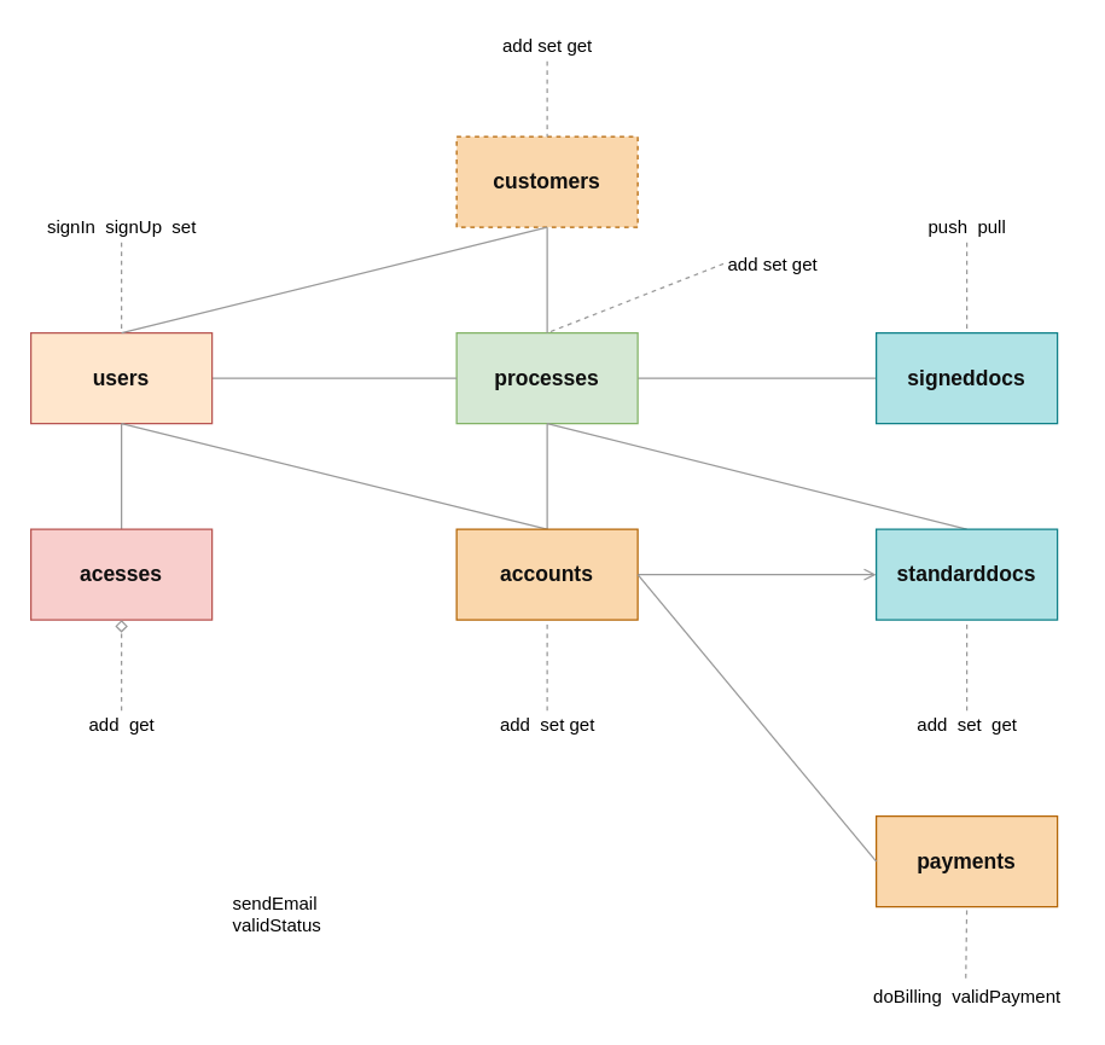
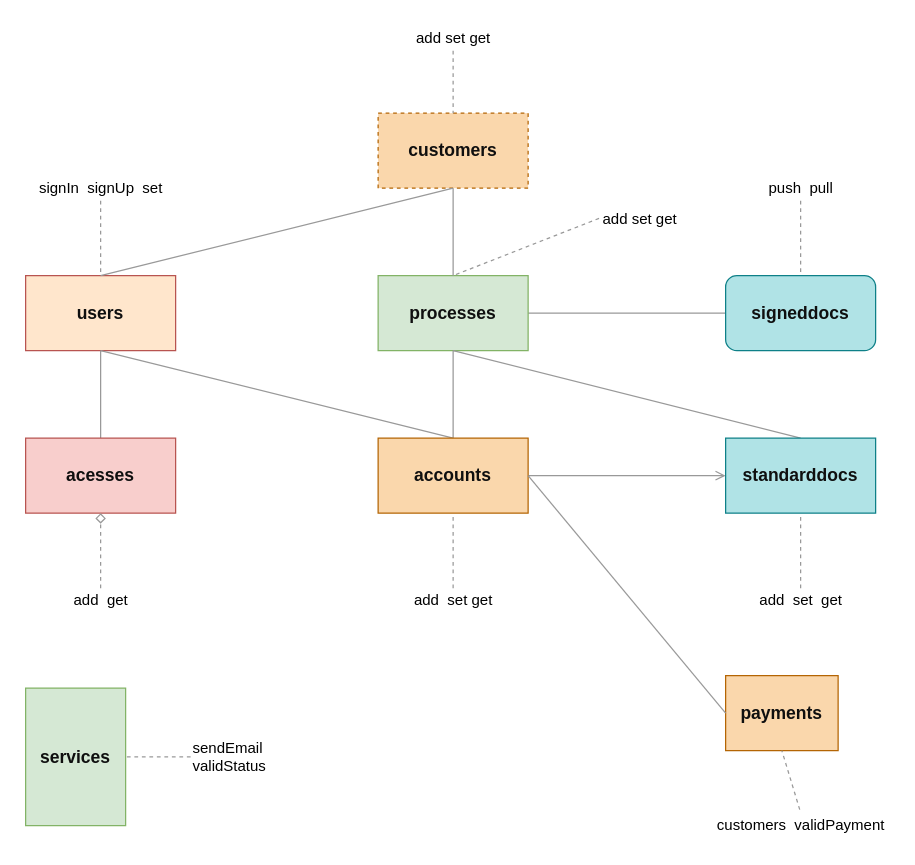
- <mxCell id="4" value="" style="edgeStyle=none;html=1;endArrow=none;endFill=0;strokeColor=#999999;rounded=0;" parent="1" source="5" target="3" edge="1"><mxGeometry relative="1" as="geometry" /></mxCell>
- <mxCell id="12" value="&lt;font color=&quot;#0f0f0f&quot; size=&quot;1&quot;&gt;&lt;b style=&quot;font-size: 14px&quot;&gt;signeddocs&lt;br&gt;&lt;/b&gt;&lt;/font&gt;" style="whiteSpace=wrap;html=1;fillColor=#b0e3e6;strokeColor=#0e8088;" parent="1" vertex="1"><mxGeometry x="580" y="220" width="120" height="60" as="geometry" /></mxCell>
+ <mxCell id="12" value="&lt;font color=&quot;#0f0f0f&quot; size=&quot;1&quot;&gt;&lt;b style=&quot;font-size: 14px&quot;&gt;signeddocs&lt;br&gt;&lt;/b&gt;&lt;/font&gt;" style="whiteSpace=wrap;html=1;fillColor=#b0e3e6;strokeColor=#0e8088;rounded=1;" parent="1" vertex="1"><mxGeometry x="580" y="220" width="120" height="60" as="geometry" /></mxCell>
- <mxCell id="35" value="&lt;font color=&quot;#0f0f0f&quot; size=&quot;1&quot;&gt;&lt;b style=&quot;font-size: 14px&quot;&gt;payments&lt;/b&gt;&lt;/font&gt;" style="whiteSpace=wrap;html=1;fillColor=#fad7ac;strokeColor=#b46504;" parent="1" vertex="1"><mxGeometry x="580" y="540" width="120" height="60" as="geometry" /></mxCell>
+ <mxCell id="35" value="&lt;font color=&quot;#0f0f0f&quot; size=&quot;1&quot;&gt;&lt;b style=&quot;font-size: 14px&quot;&gt;payments&lt;/b&gt;&lt;/font&gt;" style="whiteSpace=wrap;html=1;fillColor=#fad7ac;strokeColor=#b46504;" parent="1" vertex="1"><mxGeometry x="580" y="540" width="90" height="60" as="geometry" /></mxCell>
+ <mxCell id="32" value="&lt;font color=&quot;#0f0f0f&quot; size=&quot;1&quot;&gt;&lt;b style=&quot;font-size: 14px&quot;&gt;services&lt;/b&gt;&lt;/font&gt;" style="whiteSpace=wrap;html=1;fillColor=#d5e8d4;strokeColor=#82b366;" parent="1" vertex="1"><mxGeometry x="20" y="550" width="80" height="110" as="geometry" /></mxCell>
+ <mxCell id="33" value="" style="edgeStyle=none;rounded=0;html=1;dashed=1;endArrow=none;endFill=0;strokeColor=#999999;" parent="1" source="34" target="32" edge="1"><mxGeometry relative="1" as="geometry" /></mxCell>
- <mxCell id="38" value="doBilling&amp;nbsp; validPayment" style="text;html=1;resizable=0;autosize=1;align=center;verticalAlign=middle;points=[];fillColor=none;strokeColor=none;rounded=0;dashed=1;sketch=1;" parent="1" vertex="1"><mxGeometry x="570" y="650" width="140" height="20" as="geometry" /></mxCell>
+ <mxCell id="38" value="customers&amp;nbsp; validPayment" style="text;html=1;resizable=0;autosize=1;align=center;verticalAlign=middle;points=[];fillColor=none;strokeColor=none;rounded=0;dashed=1;sketch=1;" parent="1" vertex="1"><mxGeometry x="570" y="650" width="140" height="20" as="geometry" /></mxCell>
